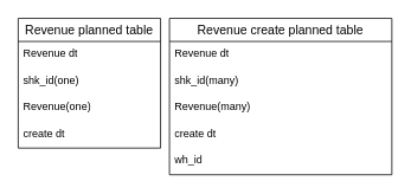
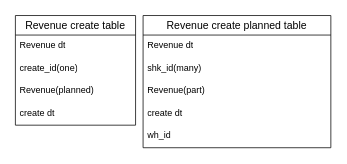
- <mxCell id="2" value="Revenue planned table" style="swimlane;fontStyle=0;childLayout=stackLayout;horizontal=1;startSize=26;horizontalStack=0;resizeParent=1;resizeParentMax=0;resizeLast=0;collapsible=1;marginBottom=0;align=center;fontSize=14;" vertex="1" parent="1"><mxGeometry x="20" y="20" width="160" height="146" as="geometry" /></mxCell>
+ <mxCell id="2" value="Revenue create table" style="swimlane;fontStyle=0;childLayout=stackLayout;horizontal=1;startSize=26;horizontalStack=0;resizeParent=1;resizeParentMax=0;resizeLast=0;collapsible=1;marginBottom=0;align=center;fontSize=14;" vertex="1" parent="1"><mxGeometry x="20" y="20" width="160" height="146" as="geometry" /></mxCell>
- <mxCell id="4" value="shk_id(one)" style="text;strokeColor=none;fillColor=none;spacingLeft=4;spacingRight=4;overflow=hidden;rotatable=0;points=[[0,0.5],[1,0.5]];portConstraint=eastwest;fontSize=12;whiteSpace=wrap;html=1;" vertex="1" parent="2"><mxGeometry y="56" width="160" height="30" as="geometry" /></mxCell>
+ <mxCell id="4" value="create_id(one)" style="text;strokeColor=none;fillColor=none;spacingLeft=4;spacingRight=4;overflow=hidden;rotatable=0;points=[[0,0.5],[1,0.5]];portConstraint=eastwest;fontSize=12;whiteSpace=wrap;html=1;" vertex="1" parent="2"><mxGeometry y="56" width="160" height="30" as="geometry" /></mxCell>
- <mxCell id="5" value="Revenue(one)" style="text;strokeColor=none;fillColor=none;spacingLeft=4;spacingRight=4;overflow=hidden;rotatable=0;points=[[0,0.5],[1,0.5]];portConstraint=eastwest;fontSize=12;whiteSpace=wrap;html=1;" vertex="1" parent="2"><mxGeometry y="86" width="160" height="30" as="geometry" /></mxCell>
+ <mxCell id="5" value="Revenue(planned)" style="text;strokeColor=none;fillColor=none;spacingLeft=4;spacingRight=4;overflow=hidden;rotatable=0;points=[[0,0.5],[1,0.5]];portConstraint=eastwest;fontSize=12;whiteSpace=wrap;html=1;" vertex="1" parent="2"><mxGeometry y="86" width="160" height="30" as="geometry" /></mxCell>
- <mxCell id="10" value="Revenue(many)" style="text;strokeColor=none;fillColor=none;spacingLeft=4;spacingRight=4;overflow=hidden;rotatable=0;points=[[0,0.5],[1,0.5]];portConstraint=eastwest;fontSize=12;whiteSpace=wrap;html=1;" vertex="1" parent="7"><mxGeometry y="86" width="250" height="30" as="geometry" /></mxCell>
+ <mxCell id="10" value="Revenue(part)" style="text;strokeColor=none;fillColor=none;spacingLeft=4;spacingRight=4;overflow=hidden;rotatable=0;points=[[0,0.5],[1,0.5]];portConstraint=eastwest;fontSize=12;whiteSpace=wrap;html=1;" vertex="1" parent="7"><mxGeometry y="86" width="250" height="30" as="geometry" /></mxCell>
